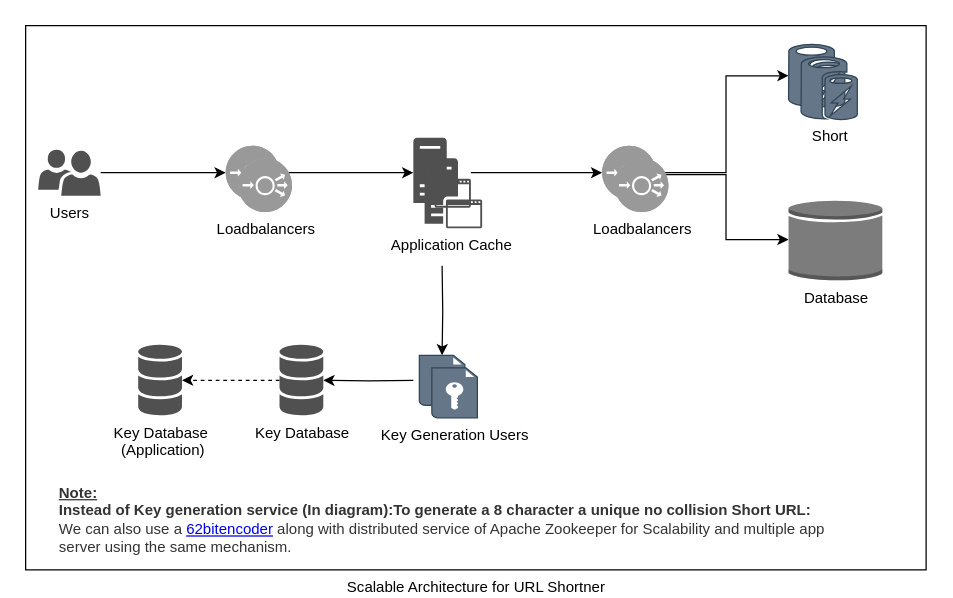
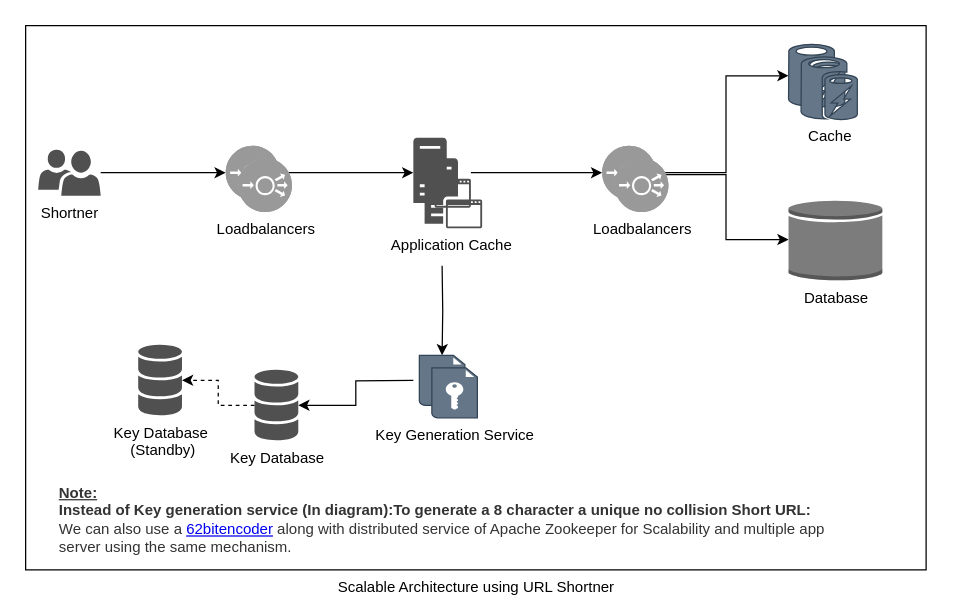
- <mxCell id="23" value="&lt;font color=&quot;#000000&quot;&gt;Short&lt;/font&gt;" style="verticalLabelPosition=bottom;html=1;verticalAlign=top;align=center;strokeColor=#314354;fillColor=#647687;shape=mxgraph.azure.azure_cache;fontColor=#ffffff;" vertex="1" parent="1"><mxGeometry x="640" y="45" width="45" height="50" as="geometry" /></mxCell>
+ <mxCell id="23" value="&lt;font color=&quot;#000000&quot;&gt;Cache&lt;/font&gt;" style="verticalLabelPosition=bottom;html=1;verticalAlign=top;align=center;strokeColor=#314354;fillColor=#647687;shape=mxgraph.azure.azure_cache;fontColor=#ffffff;" vertex="1" parent="1"><mxGeometry x="640" y="45" width="45" height="50" as="geometry" /></mxCell>
- <mxCell id="5" value="Users" style="sketch=0;pointerEvents=1;shadow=0;dashed=0;html=1;strokeColor=none;labelPosition=center;verticalLabelPosition=bottom;verticalAlign=top;align=center;fillColor=#505050;shape=mxgraph.mscae.intune.user_group" vertex="1" parent="1"><mxGeometry x="30" y="119" width="50" height="37" as="geometry" /></mxCell>
+ <mxCell id="5" value="Shortner" style="sketch=0;pointerEvents=1;shadow=0;dashed=0;html=1;strokeColor=none;labelPosition=center;verticalLabelPosition=bottom;verticalAlign=top;align=center;fillColor=#505050;shape=mxgraph.mscae.intune.user_group" vertex="1" parent="1"><mxGeometry x="30" y="119" width="50" height="37" as="geometry" /></mxCell>
- <mxCell id="15" value="Key Database" style="sketch=0;shadow=0;dashed=0;html=1;strokeColor=none;fillColor=#505050;labelPosition=center;verticalLabelPosition=bottom;verticalAlign=top;outlineConnect=0;align=center;shape=mxgraph.office.databases.database_mini_3;fontColor=#000000;" vertex="1" parent="1"><mxGeometry x="223" y="275" width="35" height="57" as="geometry" /></mxCell>
+ <mxCell id="15" value="Key Database" style="sketch=0;shadow=0;dashed=0;html=1;strokeColor=none;fillColor=#505050;labelPosition=center;verticalLabelPosition=bottom;verticalAlign=top;outlineConnect=0;align=center;shape=mxgraph.office.databases.database_mini_3;fontColor=#000000;" vertex="1" parent="1"><mxGeometry x="203" y="295" width="35" height="57" as="geometry" /></mxCell>
- <mxCell id="17" value="&lt;font color=&quot;#000000&quot;&gt;Key Generation Users&lt;/font&gt;" style="shadow=0;dashed=0;html=1;strokeColor=#314354;fillColor=#647687;labelPosition=center;verticalLabelPosition=bottom;verticalAlign=top;align=center;outlineConnect=0;shape=mxgraph.veeam.encryption_key;fontColor=#ffffff;" vertex="1" parent="1"><mxGeometry x="344.8" y="293.5" width="36.4" height="40" as="geometry" /></mxCell>
+ <mxCell id="17" value="&lt;font color=&quot;#000000&quot;&gt;Key Generation Service&lt;/font&gt;" style="shadow=0;dashed=0;html=1;strokeColor=#314354;fillColor=#647687;labelPosition=center;verticalLabelPosition=bottom;verticalAlign=top;align=center;outlineConnect=0;shape=mxgraph.veeam.encryption_key;fontColor=#ffffff;" vertex="1" parent="1"><mxGeometry x="344.8" y="293.5" width="36.4" height="40" as="geometry" /></mxCell>
- <mxCell id="16" value="Key Database&lt;br&gt;&amp;nbsp;(Application)" style="sketch=0;shadow=0;dashed=0;html=1;strokeColor=none;fillColor=#505050;labelPosition=center;verticalLabelPosition=bottom;verticalAlign=top;outlineConnect=0;align=center;shape=mxgraph.office.databases.database_mini_3;fontColor=#000000;" vertex="1" parent="1"><mxGeometry x="110" y="275" width="35" height="57" as="geometry" /></mxCell>
+ <mxCell id="16" value="Key Database&lt;br&gt;&amp;nbsp;(Standby)" style="sketch=0;shadow=0;dashed=0;html=1;strokeColor=none;fillColor=#505050;labelPosition=center;verticalLabelPosition=bottom;verticalAlign=top;outlineConnect=0;align=center;shape=mxgraph.office.databases.database_mini_3;fontColor=#000000;" vertex="1" parent="1"><mxGeometry x="110" y="275" width="35" height="57" as="geometry" /></mxCell>
- <mxCell id="2" value="Scalable Architecture for URL Shortner" style="verticalLabelPosition=bottom;verticalAlign=top;html=1;shape=mxgraph.basic.rect;fillColor2=none;strokeWidth=1;size=20;indent=5;fillColor=#FFFFFF;" vertex="1" parent="1"><mxGeometry x="20" y="20" width="720" height="435" as="geometry" /></mxCell>
+ <mxCell id="2" value="Scalable Architecture using URL Shortner" style="verticalLabelPosition=bottom;verticalAlign=top;html=1;shape=mxgraph.basic.rect;fillColor2=none;strokeWidth=1;size=20;indent=5;fillColor=#FFFFFF;" vertex="1" parent="1"><mxGeometry x="20" y="20" width="720" height="435" as="geometry" /></mxCell>
